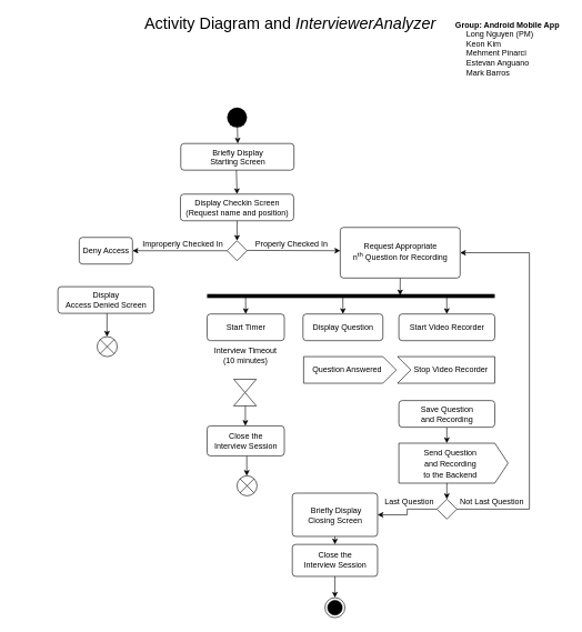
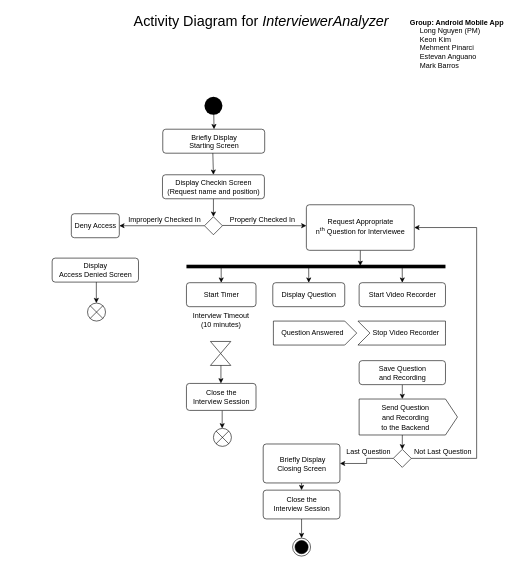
- <mxCell id="13" value="&lt;font style=&quot;font-size: 24px&quot;&gt;Activity Diagram and &lt;i&gt;InterviewerAnalyzer&lt;/i&gt;&lt;/font&gt;" style="text;html=1;strokeColor=none;fillColor=none;align=center;verticalAlign=middle;whiteSpace=wrap;rounded=0;" parent="1" vertex="1"><mxGeometry x="20" y="20" width="830" height="30" as="geometry" /></mxCell>
+ <mxCell id="13" value="&lt;font style=&quot;font-size: 24px&quot;&gt;Activity Diagram for &lt;i&gt;InterviewerAnalyzer&lt;/i&gt;&lt;/font&gt;" style="text;html=1;strokeColor=none;fillColor=none;align=center;verticalAlign=middle;whiteSpace=wrap;rounded=0;" parent="1" vertex="1"><mxGeometry x="20" y="20" width="830" height="30" as="geometry" /></mxCell>
- <mxCell id="15" value="&lt;br&gt;Request Appropriate&lt;br&gt;n&lt;sup&gt;th&lt;/sup&gt; Question for Recording" style="html=1;align=center;verticalAlign=top;rounded=1;absoluteArcSize=1;arcSize=10;dashed=0;" parent="1" vertex="1"><mxGeometry x="510" y="341" width="180" height="76" as="geometry" /></mxCell>
+ <mxCell id="15" value="&lt;br&gt;Request Appropriate&lt;br&gt;n&lt;sup&gt;th&lt;/sup&gt; Question for Interviewee" style="html=1;align=center;verticalAlign=top;rounded=1;absoluteArcSize=1;arcSize=10;dashed=0;" parent="1" vertex="1"><mxGeometry x="510" y="341" width="180" height="76" as="geometry" /></mxCell>
